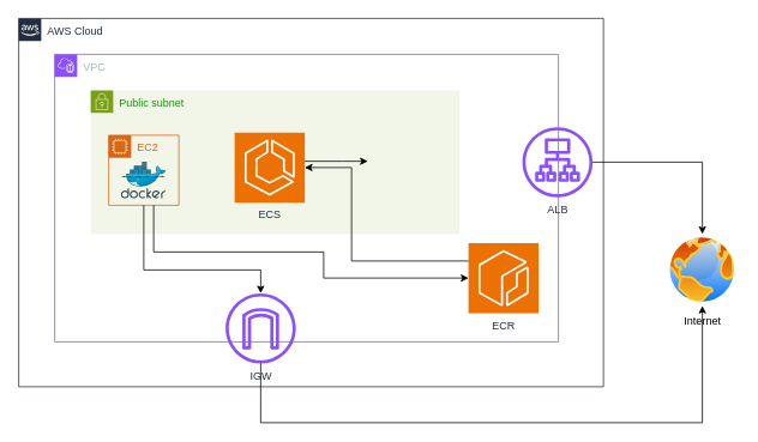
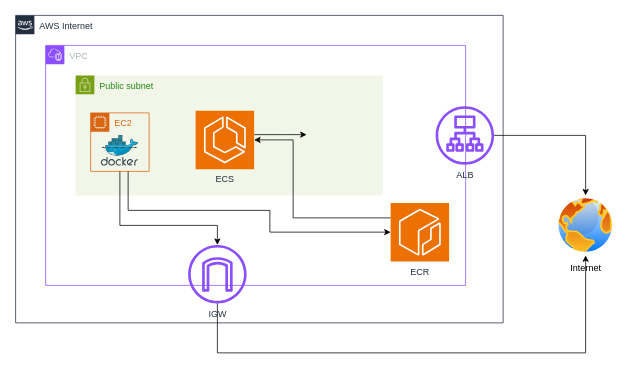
- <mxCell id="10" value="AWS Cloud" style="points=[[0,0],[0.25,0],[0.5,0],[0.75,0],[1,0],[1,0.25],[1,0.5],[1,0.75],[1,1],[0.75,1],[0.5,1],[0.25,1],[0,1],[0,0.75],[0,0.5],[0,0.25]];outlineConnect=0;gradientColor=none;html=1;whiteSpace=wrap;fontSize=12;fontStyle=0;container=1;pointerEvents=0;collapsible=0;recursiveResize=0;shape=mxgraph.aws4.group;grIcon=mxgraph.aws4.group_aws_cloud_alt;strokeColor=#232F3E;fillColor=none;verticalAlign=top;align=left;spacingLeft=30;fontColor=#232F3E;dashed=0;" vertex="1" parent="1"><mxGeometry x="20" y="20" width="650" height="410" as="geometry" /></mxCell>
+ <mxCell id="10" value="AWS Internet" style="points=[[0,0],[0.25,0],[0.5,0],[0.75,0],[1,0],[1,0.25],[1,0.5],[1,0.75],[1,1],[0.75,1],[0.5,1],[0.25,1],[0,1],[0,0.75],[0,0.5],[0,0.25]];outlineConnect=0;gradientColor=none;html=1;whiteSpace=wrap;fontSize=12;fontStyle=0;container=1;pointerEvents=0;collapsible=0;recursiveResize=0;shape=mxgraph.aws4.group;grIcon=mxgraph.aws4.group_aws_cloud_alt;strokeColor=#232F3E;fillColor=none;verticalAlign=top;align=left;spacingLeft=30;fontColor=#232F3E;dashed=0;" vertex="1" parent="1"><mxGeometry x="20" y="20" width="650" height="410" as="geometry" /></mxCell>
